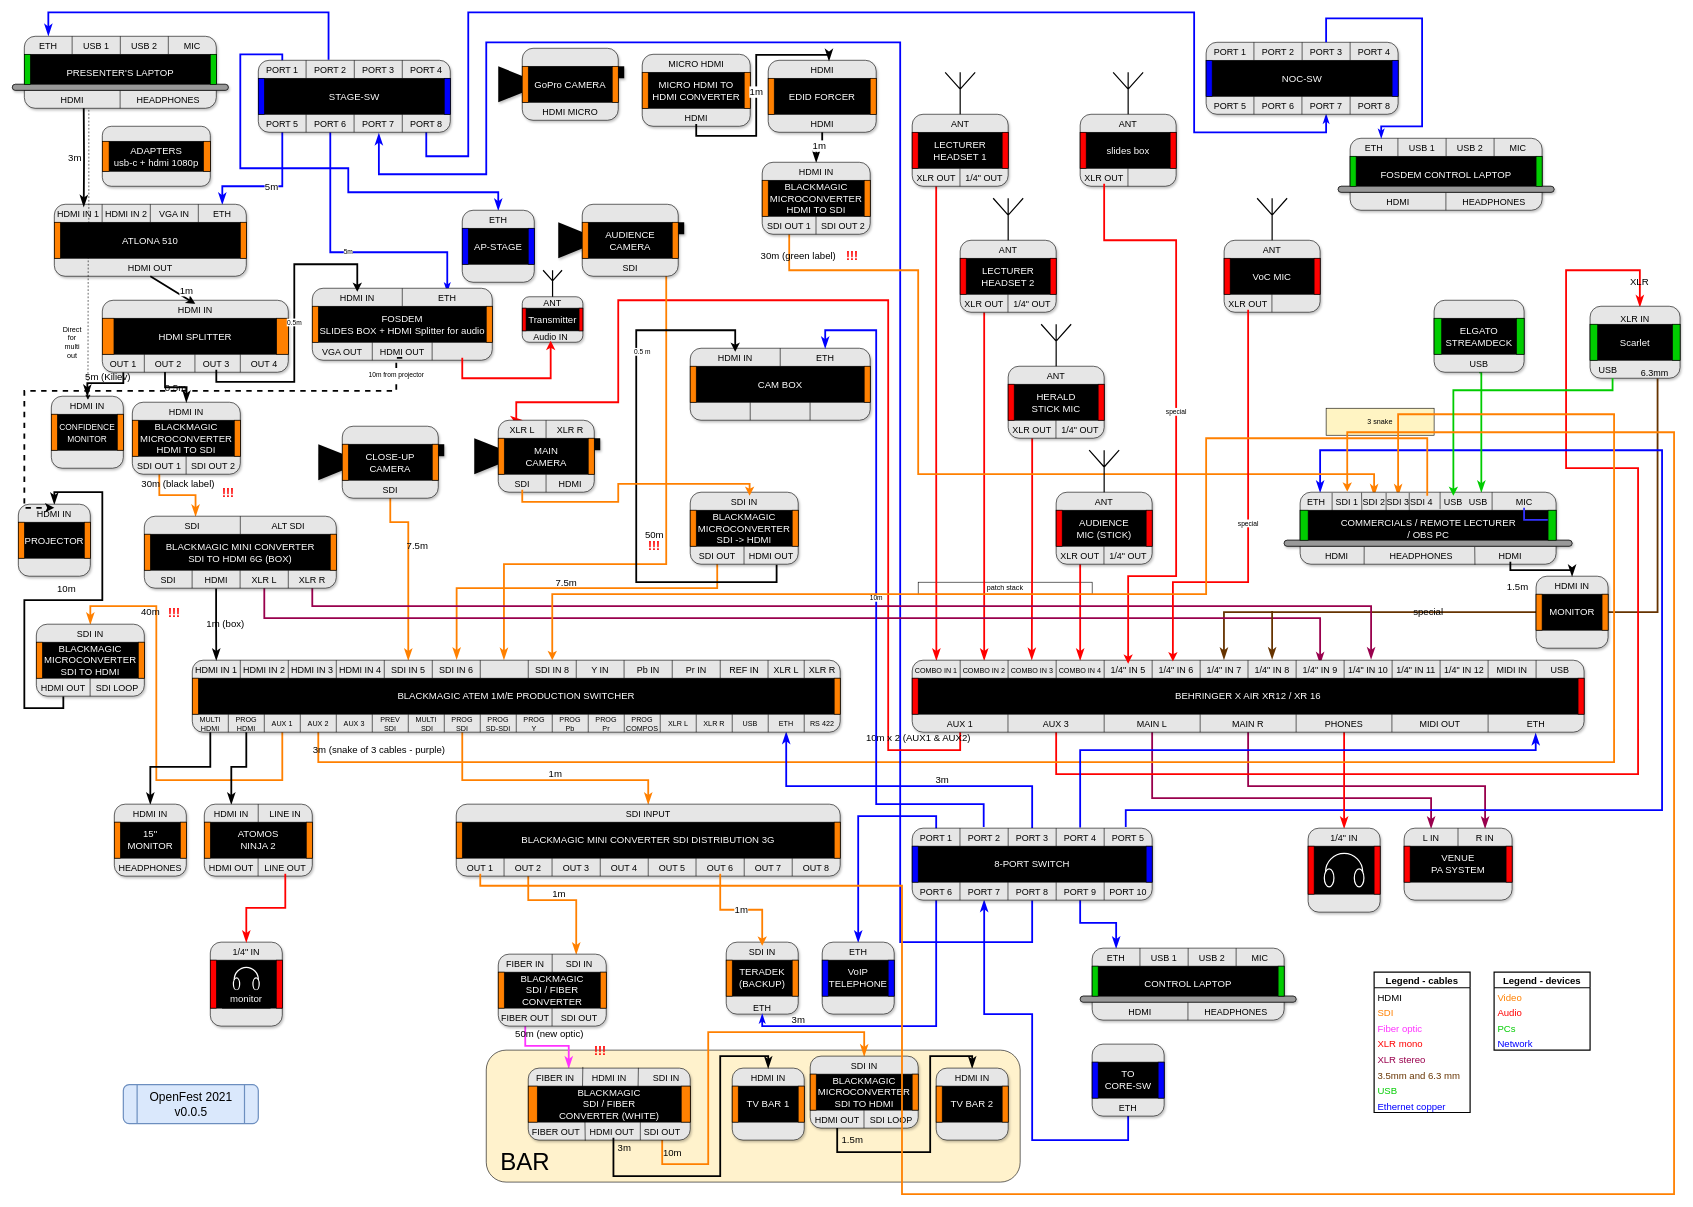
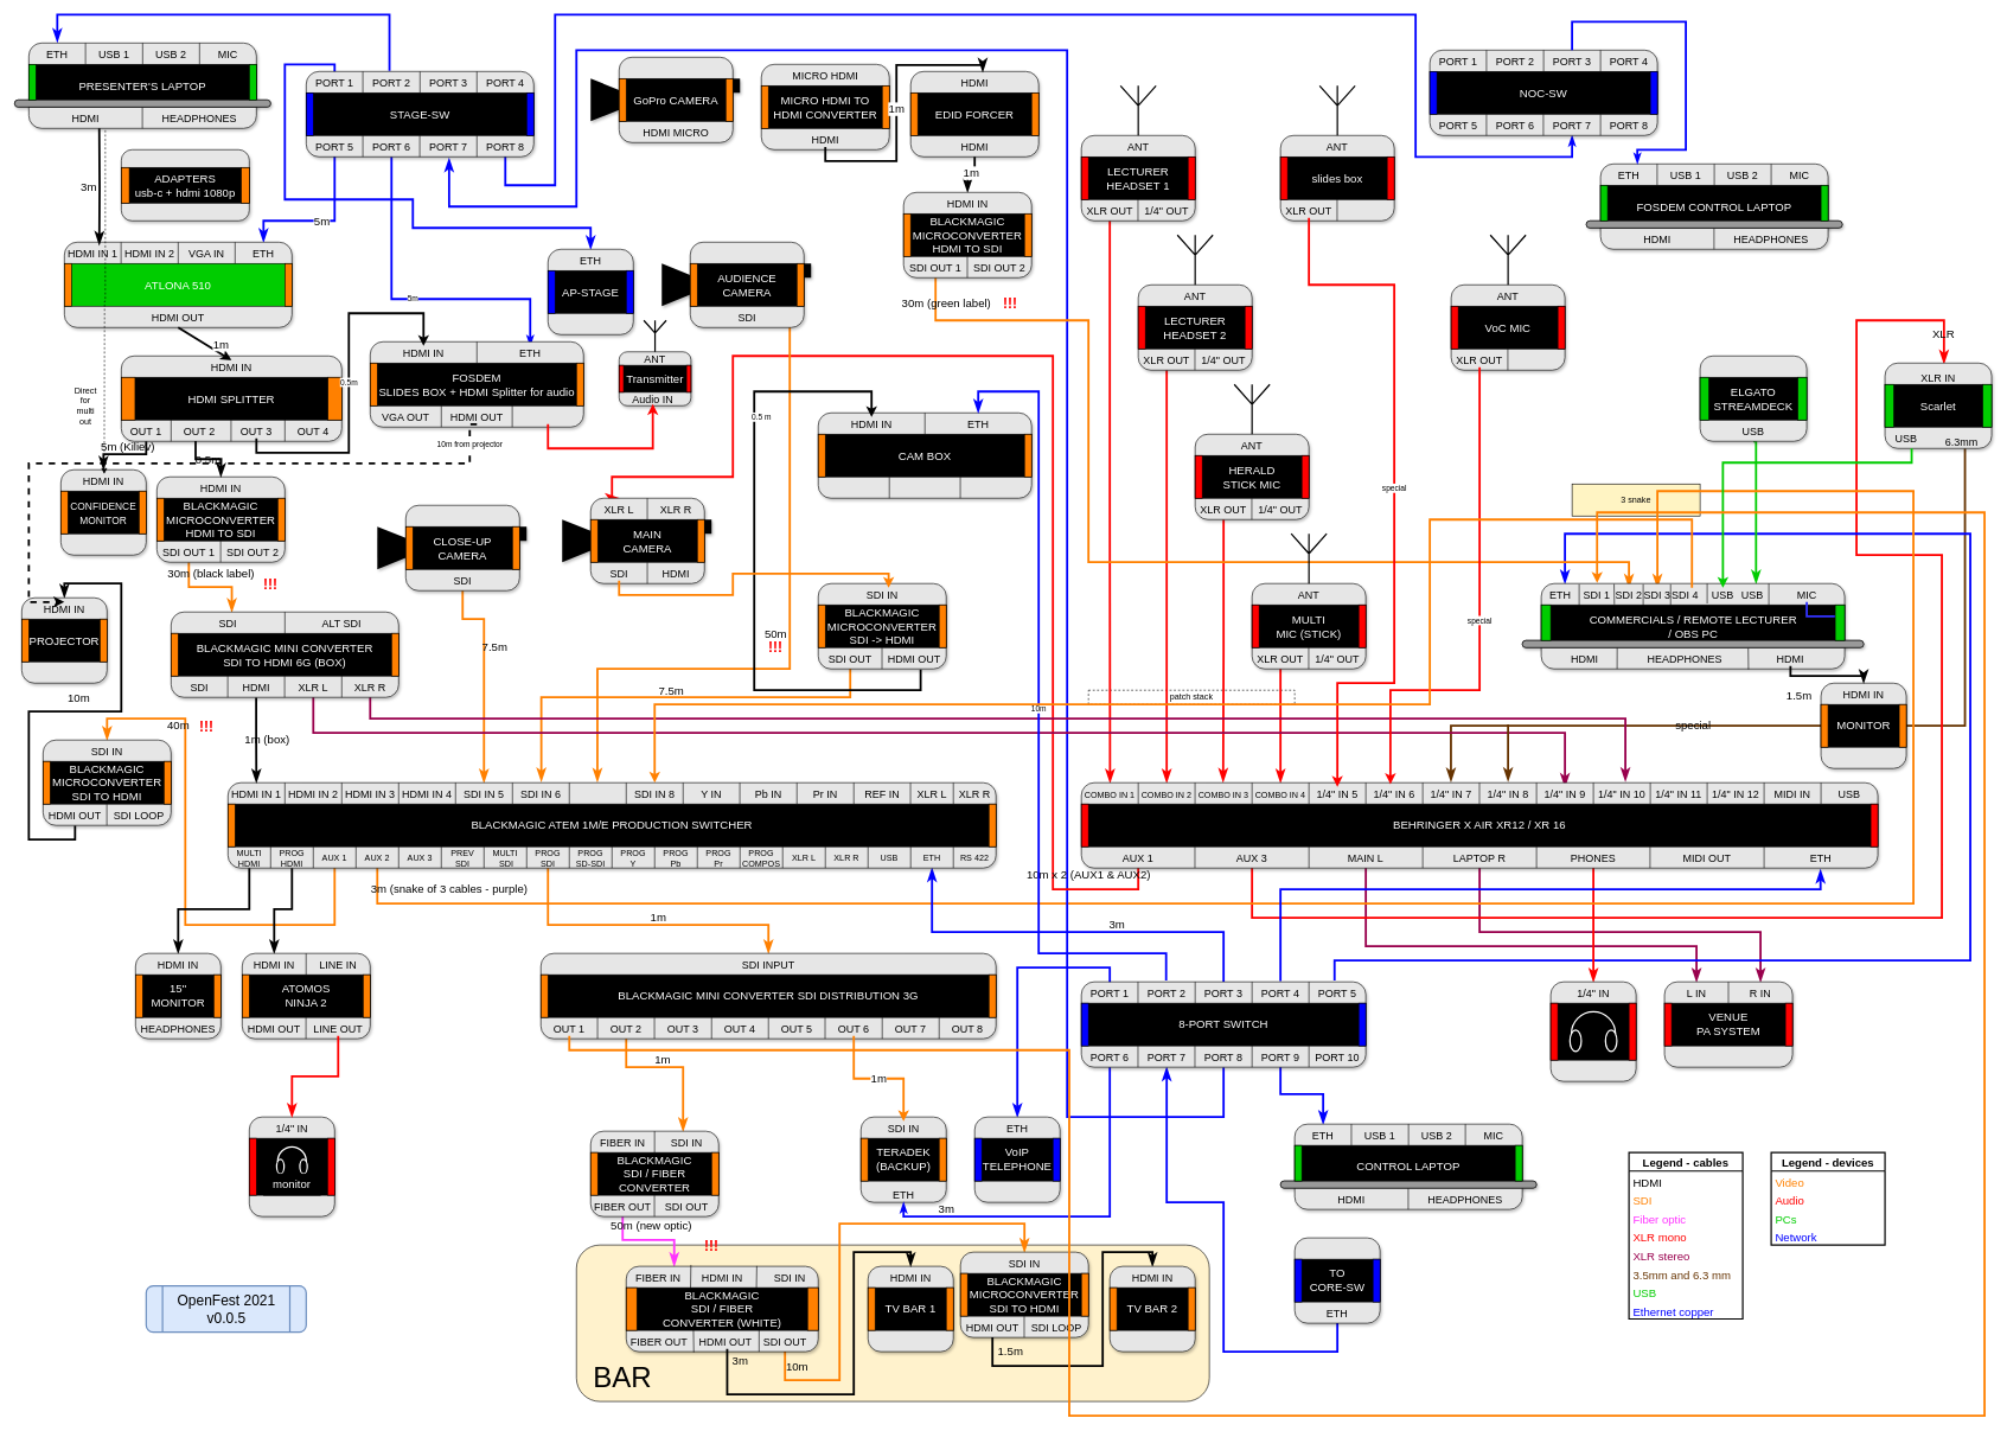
- <mxCell id="223" value="ATLONA 510" style="rounded=0;whiteSpace=wrap;html=1;fontColor=#FFFFFF;labelBackgroundColor=none;fillColor=#000000;fontSize=16;" parent="221" vertex="1"><mxGeometry y="30.0" width="320" height="60" as="geometry" /></mxCell>
+ <mxCell id="223" value="ATLONA 510" style="rounded=0;whiteSpace=wrap;html=1;fontColor=#FFFFFF;labelBackgroundColor=none;fillColor=#00cc00;fontSize=16;" parent="221" vertex="1"><mxGeometry y="30.0" width="320" height="60" as="geometry" /></mxCell>
- <mxCell id="403" value="AUDIENCE&lt;br&gt;MIC (STICK)" style="rounded=0;whiteSpace=wrap;html=1;fontColor=#FFFFFF;labelBackgroundColor=none;fillColor=#000000;fontSize=16;" parent="401" vertex="1"><mxGeometry y="100" width="160" height="60" as="geometry" /></mxCell>
+ <mxCell id="403" value="MULTI&lt;br&gt;MIC (STICK)" style="rounded=0;whiteSpace=wrap;html=1;fontColor=#FFFFFF;labelBackgroundColor=none;fillColor=#000000;fontSize=16;" parent="401" vertex="1"><mxGeometry y="100" width="160" height="60" as="geometry" /></mxCell>
- <mxCell id="3" value="patch stack" style="rounded=0;whiteSpace=wrap;html=1;" vertex="1" parent="1"><mxGeometry x="1530" y="970" width="290" height="20" as="geometry" /></mxCell>
+ <mxCell id="3" value="patch stack" style="rounded=0;whiteSpace=wrap;html=1;dashed=1;" vertex="1" parent="1"><mxGeometry x="1530" y="970" width="290" height="20" as="geometry" /></mxCell>
- <mxCell id="301" value="MAIN R" style="text;html=1;strokeColor=none;fillColor=none;align=center;verticalAlign=middle;whiteSpace=wrap;rounded=0;fontSize=15;" parent="265" vertex="1"><mxGeometry x="480" y="96.0" width="160" height="20" as="geometry" /></mxCell>
+ <mxCell id="301" value="LAPTOP R" style="text;html=1;strokeColor=none;fillColor=none;align=center;verticalAlign=middle;whiteSpace=wrap;rounded=0;fontSize=15;" parent="265" vertex="1"><mxGeometry x="480" y="96.0" width="160" height="20" as="geometry" /></mxCell>
